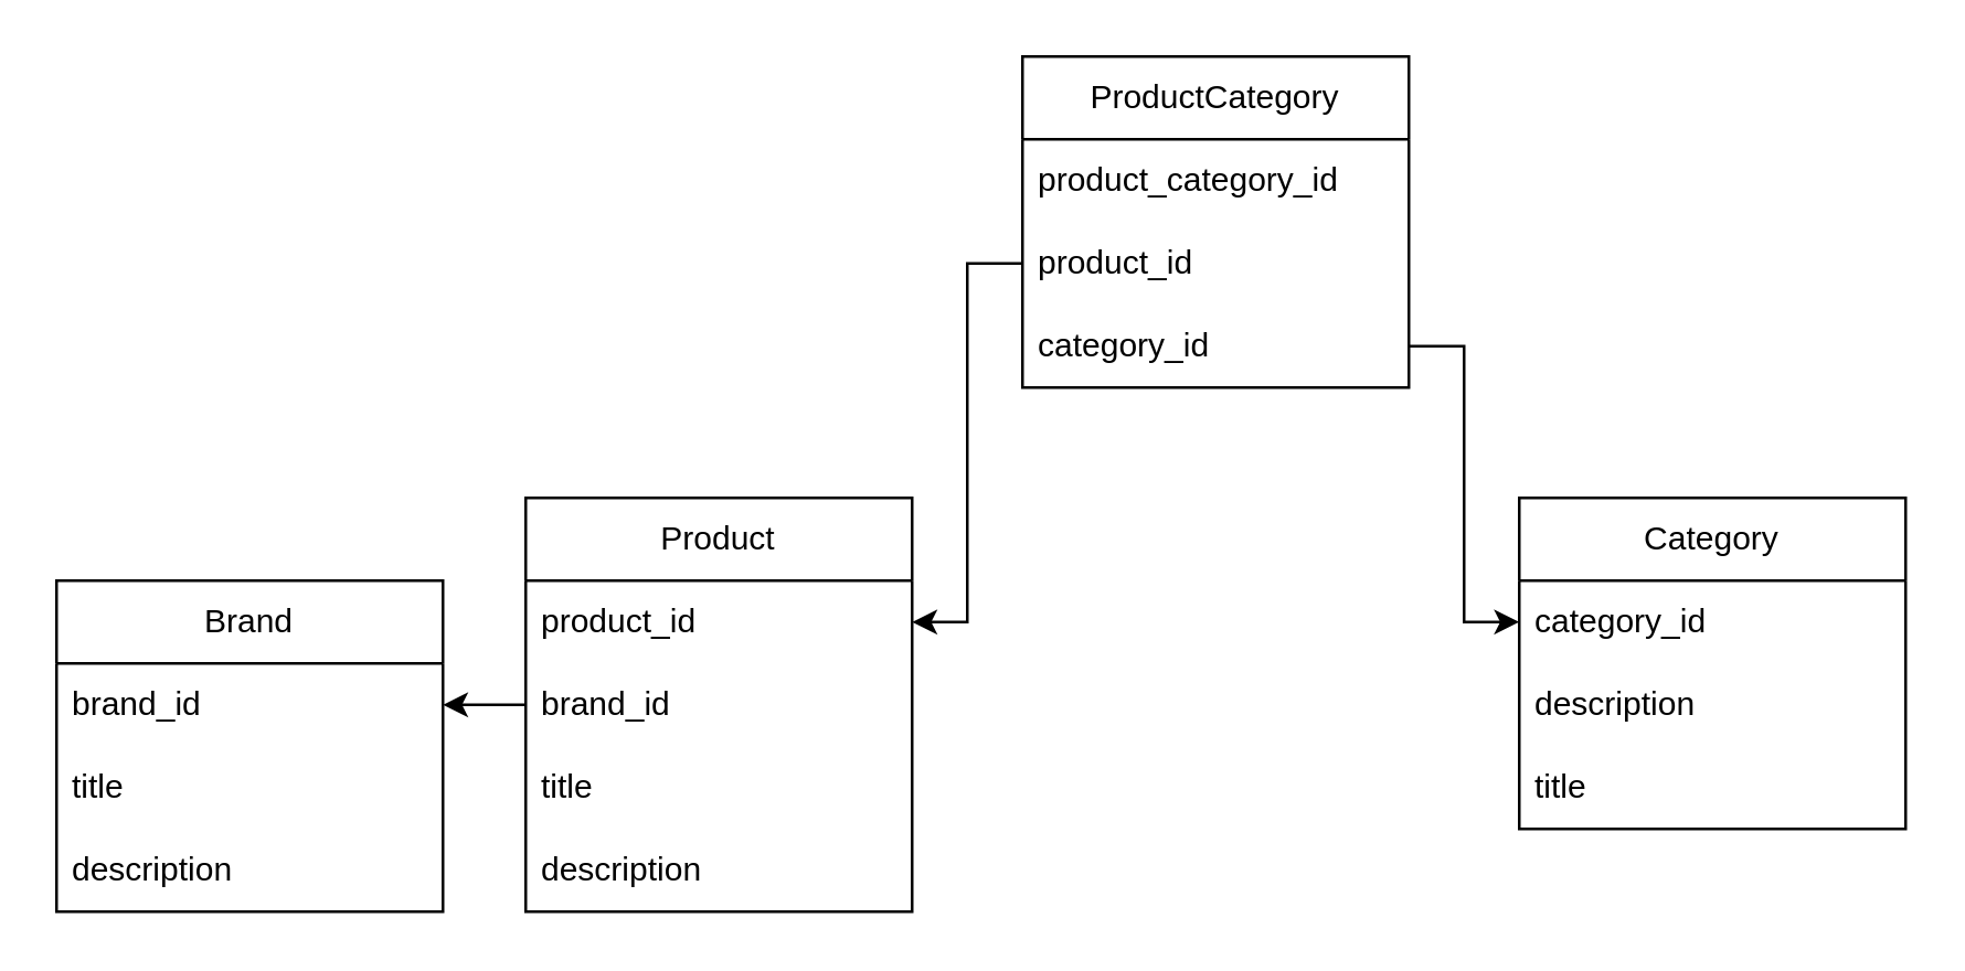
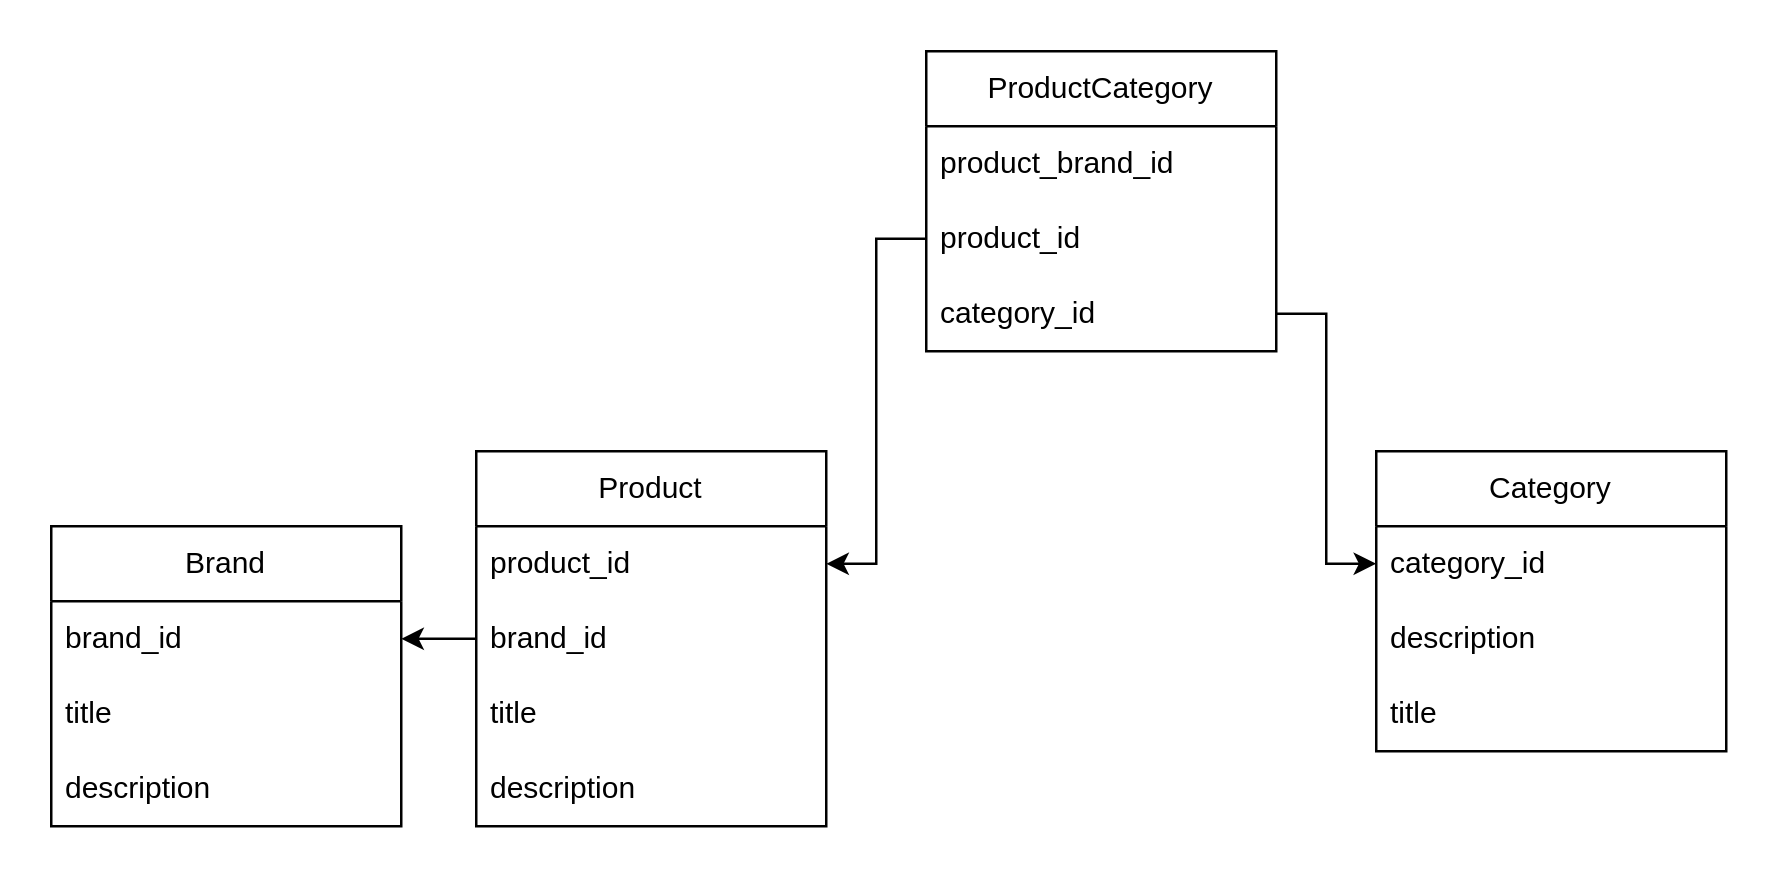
- <mxCell id="12" value="product_category_id" style="text;strokeColor=none;fillColor=none;align=left;verticalAlign=middle;spacingLeft=4;spacingRight=4;overflow=hidden;points=[[0,0.5],[1,0.5]];portConstraint=eastwest;rotatable=0;whiteSpace=wrap;html=1;" parent="11" vertex="1"><mxGeometry y="30" width="140" height="30" as="geometry" /></mxCell>
+ <mxCell id="12" value="product_brand_id" style="text;strokeColor=none;fillColor=none;align=left;verticalAlign=middle;spacingLeft=4;spacingRight=4;overflow=hidden;points=[[0,0.5],[1,0.5]];portConstraint=eastwest;rotatable=0;whiteSpace=wrap;html=1;" parent="11" vertex="1"><mxGeometry y="30" width="140" height="30" as="geometry" /></mxCell>
